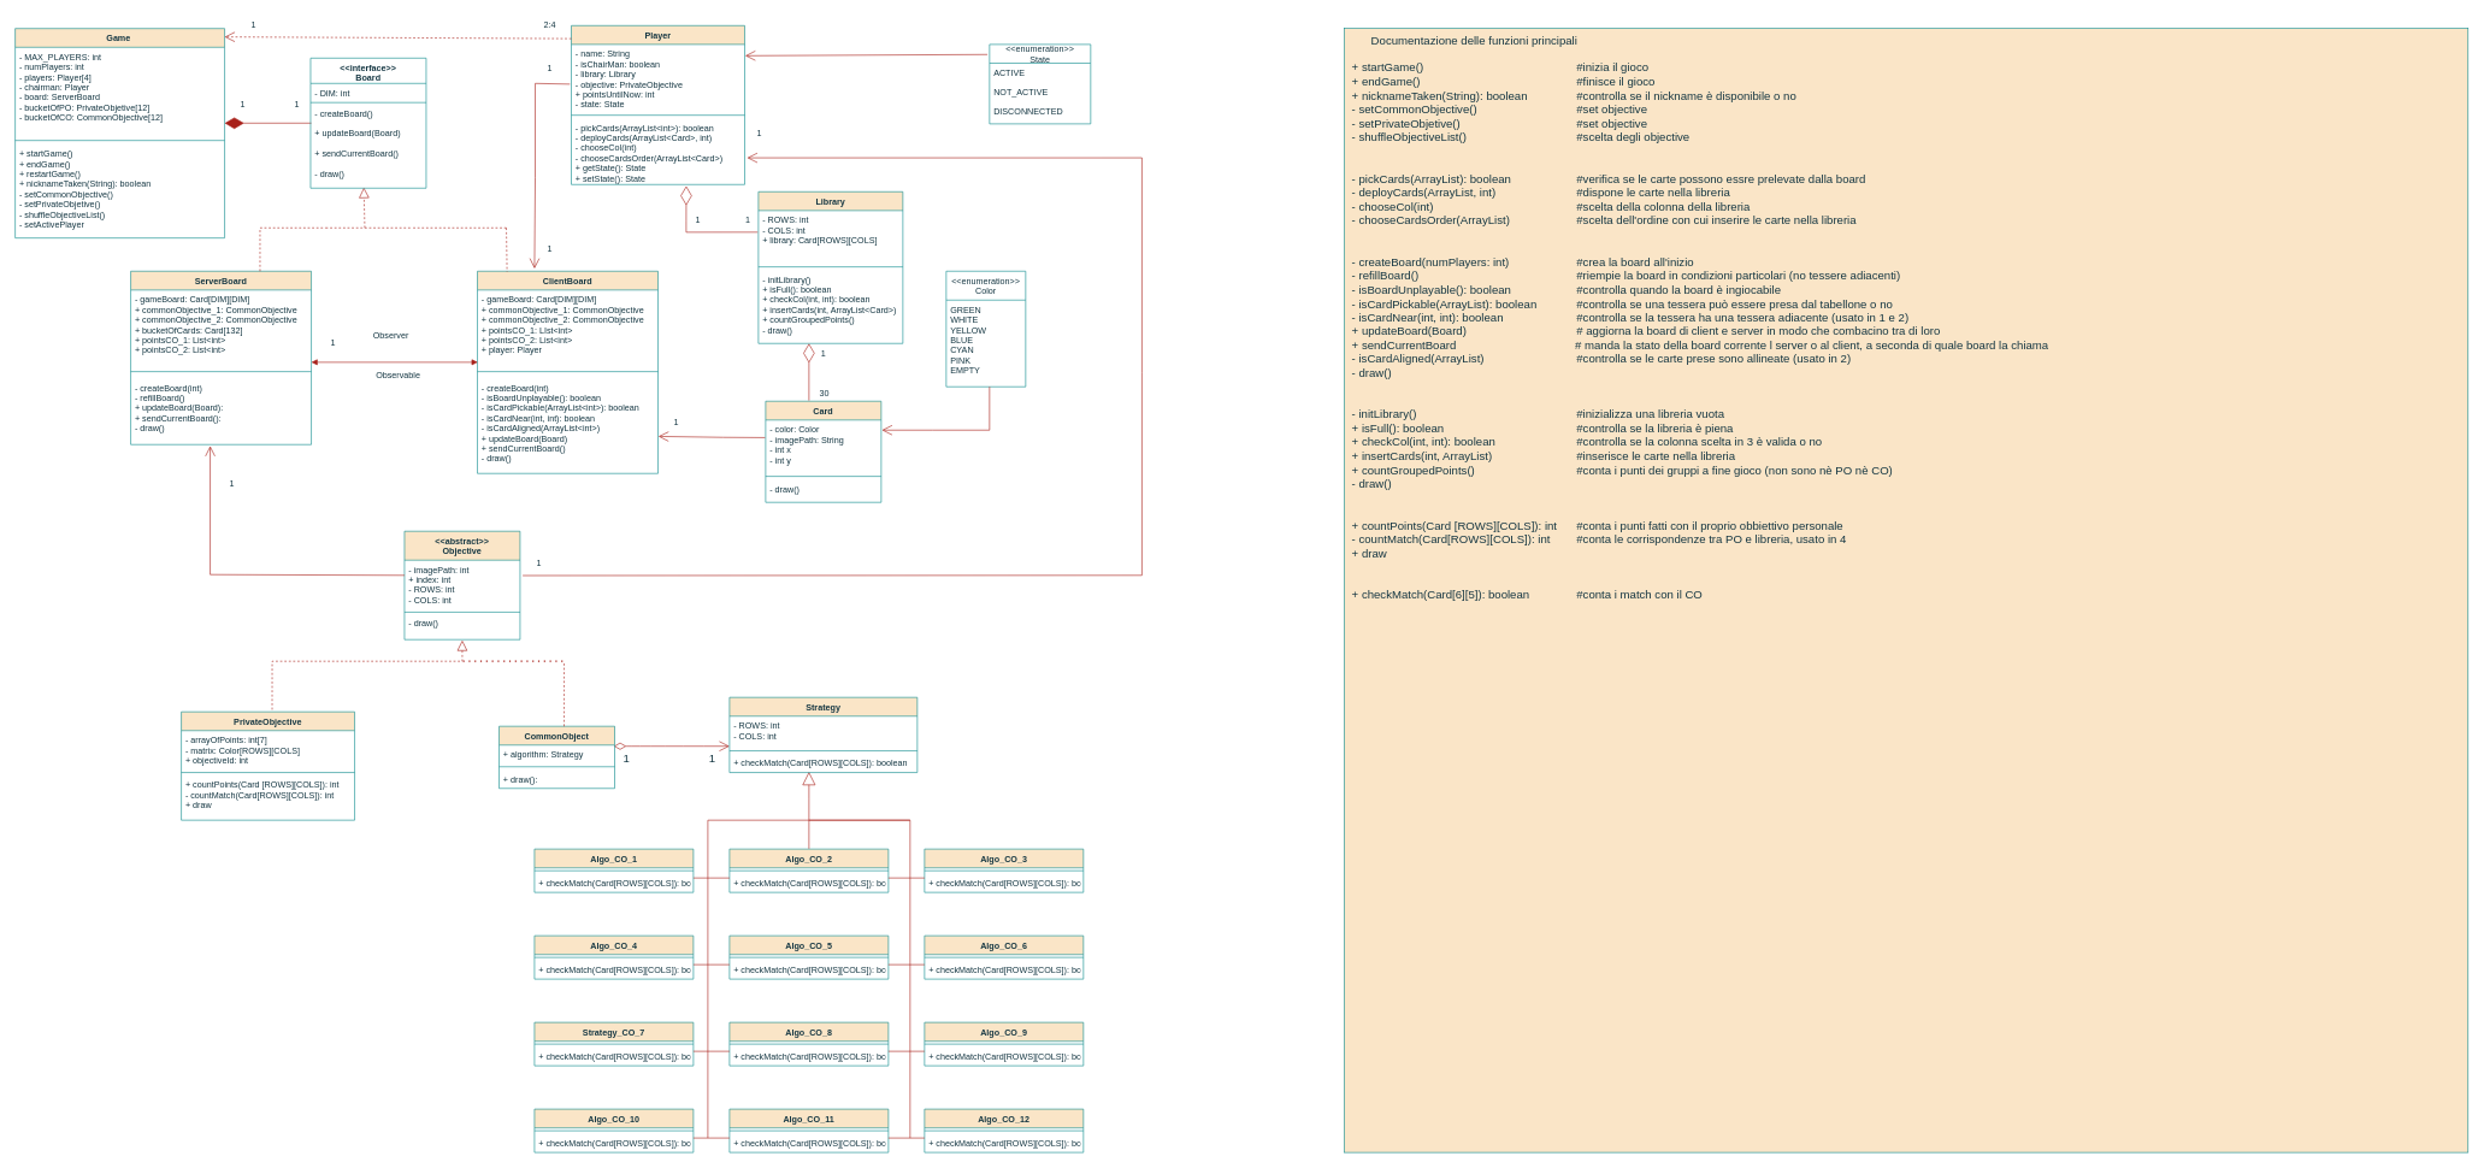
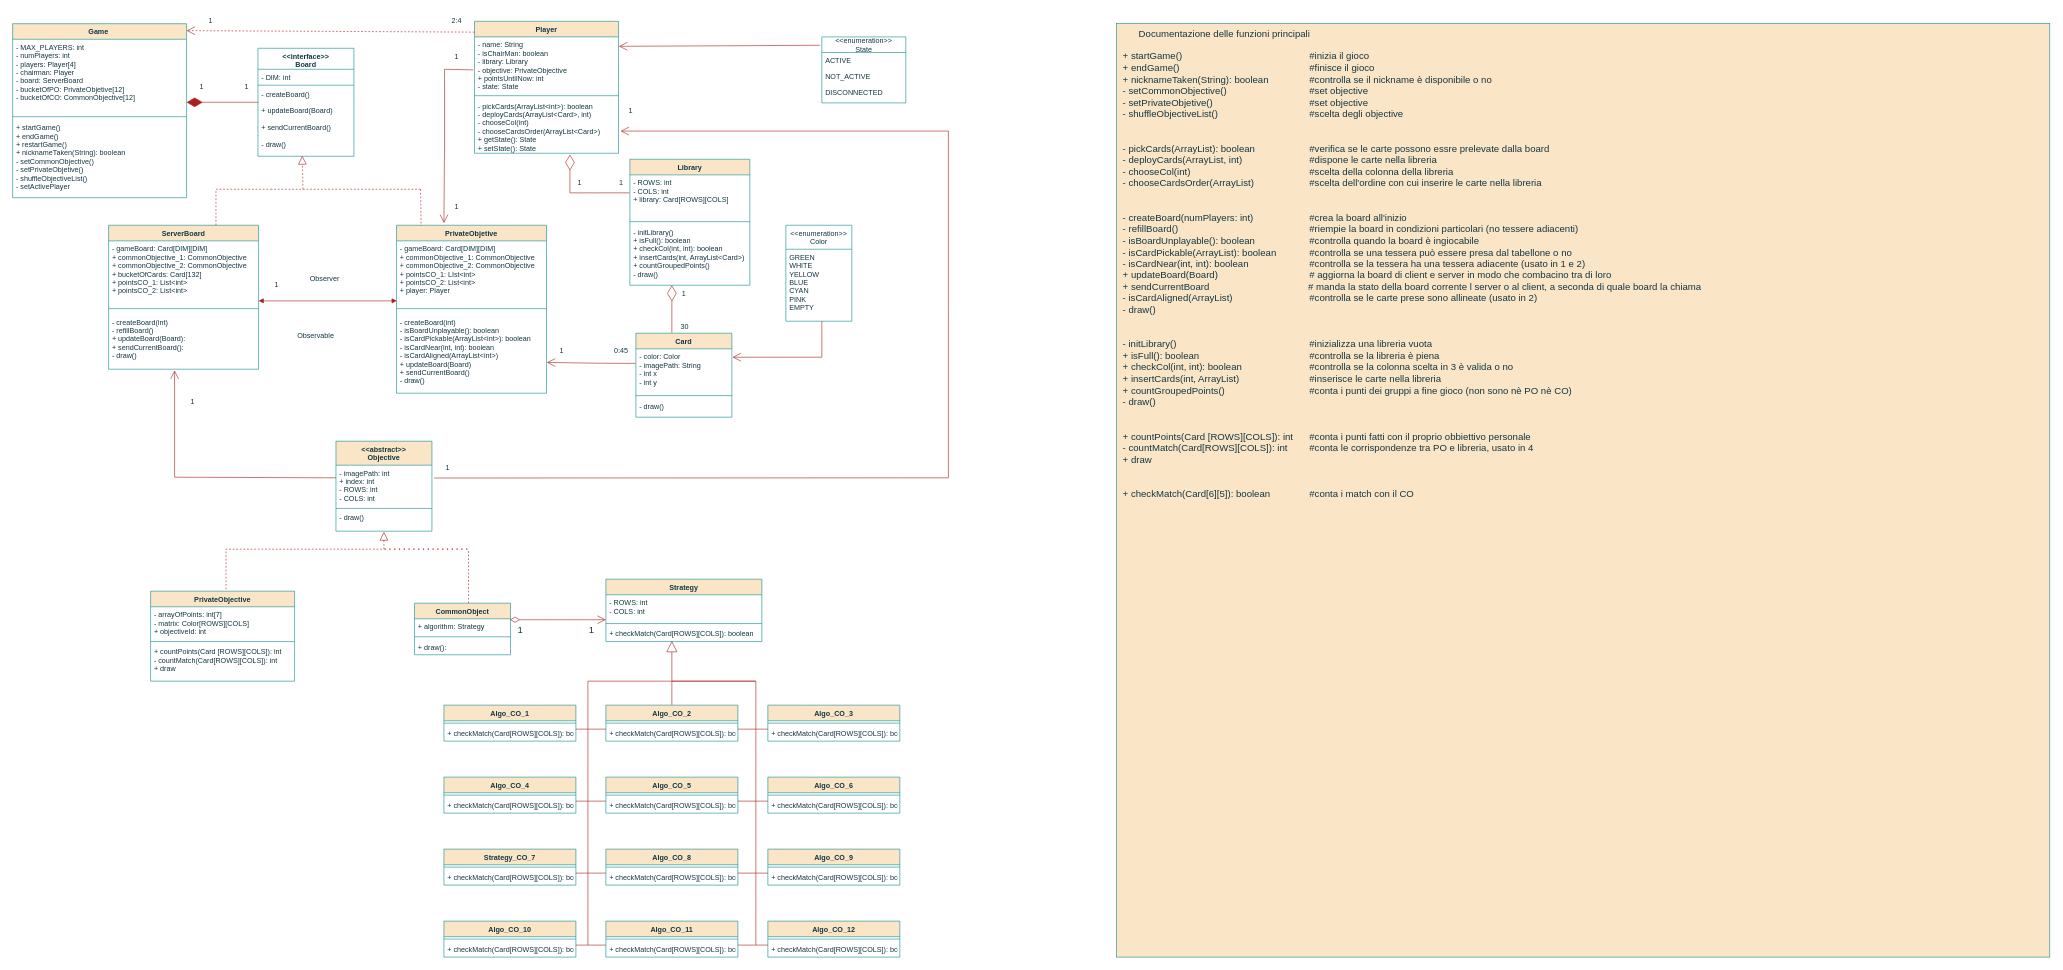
- <mxCell id="6" value="ClientBoard" style="swimlane;fontStyle=1;align=center;verticalAlign=top;childLayout=stackLayout;horizontal=1;startSize=26;horizontalStack=0;resizeParent=1;resizeParentMax=0;resizeLast=0;collapsible=1;marginBottom=0;rounded=0;labelBackgroundColor=none;fillColor=#FAE5C7;strokeColor=#0F8B8D;fontColor=#143642;" parent="1" vertex="1"><mxGeometry x="660" y="375" width="250" height="280" as="geometry" /></mxCell>
+ <mxCell id="6" value="PrivateObjetive" style="swimlane;fontStyle=1;align=center;verticalAlign=top;childLayout=stackLayout;horizontal=1;startSize=26;horizontalStack=0;resizeParent=1;resizeParentMax=0;resizeLast=0;collapsible=1;marginBottom=0;rounded=0;labelBackgroundColor=none;fillColor=#FAE5C7;strokeColor=#0F8B8D;fontColor=#143642;" parent="1" vertex="1"><mxGeometry x="660" y="375" width="250" height="280" as="geometry" /></mxCell>
- <mxCell id="133" value="Observable" style="text;html=1;align=center;verticalAlign=middle;resizable=0;points=[];autosize=1;strokeColor=none;fillColor=none;fontColor=#143642;labelBackgroundColor=none;" parent="1" vertex="1"><mxGeometry x="510" y="505" width="80" height="30" as="geometry" /></mxCell>
+ <mxCell id="133" value="Observable" style="text;html=1;align=center;verticalAlign=middle;resizable=0;points=[];autosize=1;strokeColor=none;fillColor=none;fontColor=#143642;labelBackgroundColor=none;" parent="1" vertex="1"><mxGeometry x="485" y="545" width="80" height="30" as="geometry" /></mxCell>
+ <mxCell id="121" value="0:45" style="text;html=1;align=center;verticalAlign=middle;resizable=0;points=[];autosize=1;strokeColor=none;fillColor=none;rounded=0;labelBackgroundColor=none;fontColor=#143642;" parent="1" vertex="1"><mxGeometry x="1009" y="570" width="50" height="30" as="geometry" /></mxCell>
